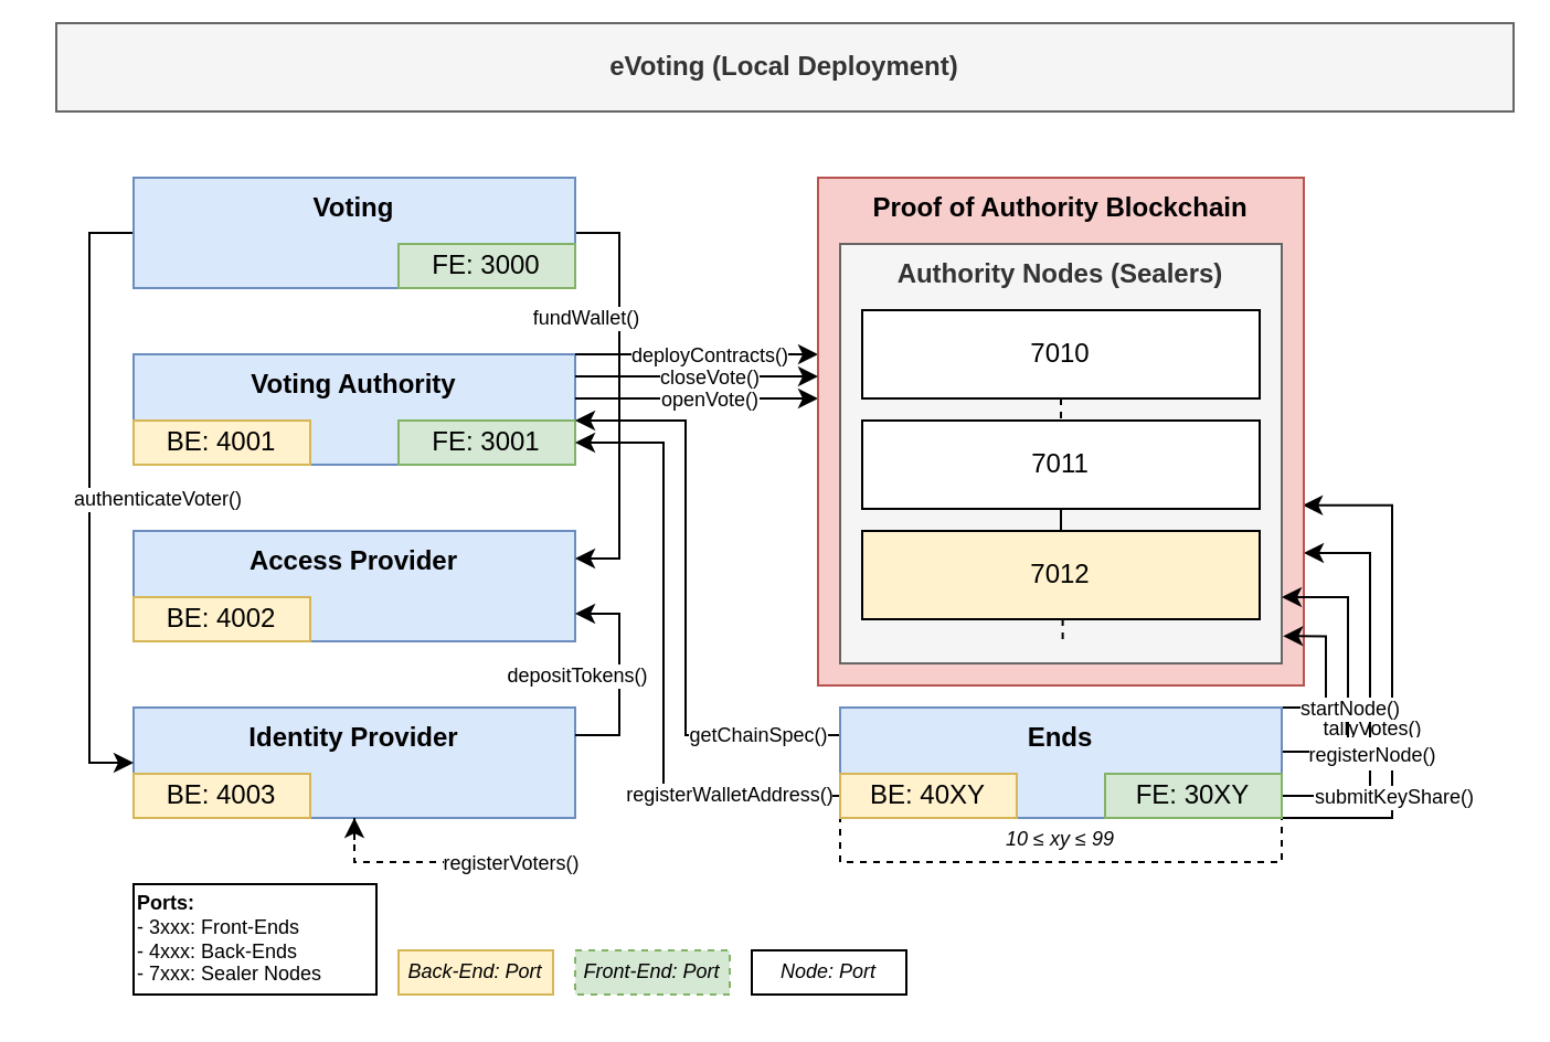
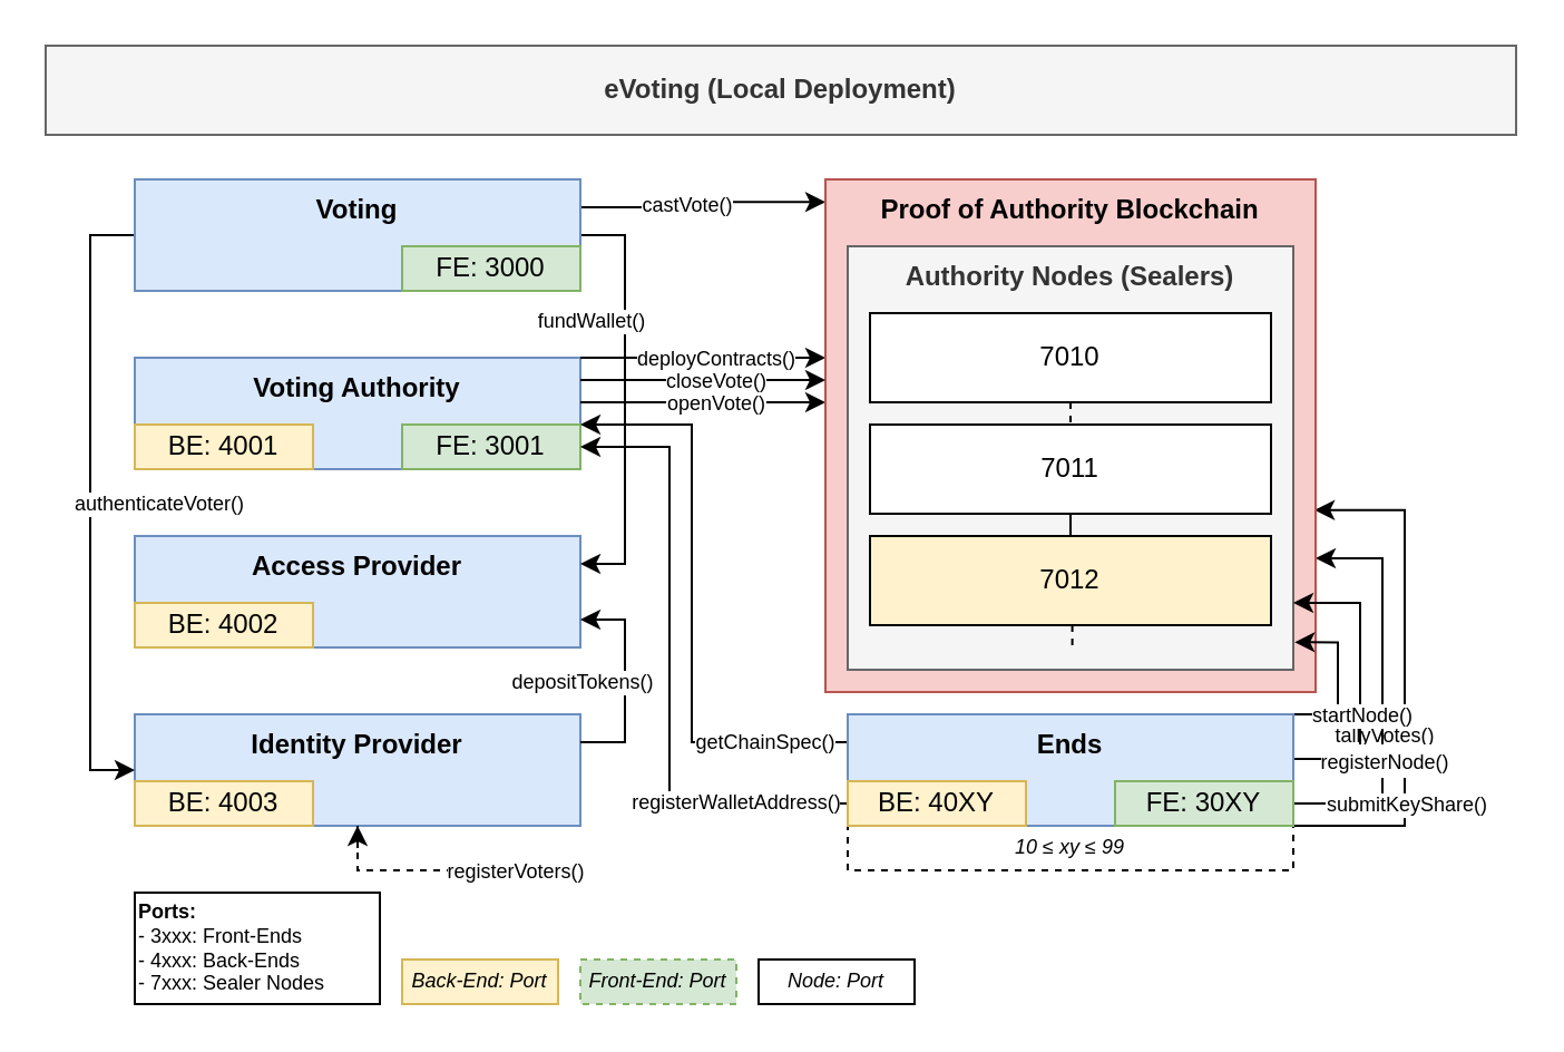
- <mxCell id="12" value="&lt;b&gt;eVoting (Local Deployment)&lt;br&gt;&lt;/b&gt;" style="rounded=0;whiteSpace=wrap;html=1;align=center;fillColor=#f5f5f5;strokeColor=#666666;fontColor=#333333;" parent="1" vertex="1"><mxGeometry x="25" y="10" width="660" height="40" as="geometry" /></mxCell>
+ <mxCell id="12" value="&lt;b&gt;eVoting (Local Deployment)&lt;br&gt;&lt;/b&gt;" style="rounded=0;whiteSpace=wrap;html=1;align=center;fillColor=#f5f5f5;strokeColor=#666666;fontColor=#333333;" parent="1" vertex="1"><mxGeometry x="20" y="20" width="660" height="40" as="geometry" /></mxCell>
+ <mxCell id="25" style="edgeStyle=orthogonalEdgeStyle;rounded=0;orthogonalLoop=1;jettySize=auto;html=1;exitX=1;exitY=0.25;exitDx=0;exitDy=0;entryX=0;entryY=0.044;entryDx=0;entryDy=0;entryPerimeter=0;fontSize=9;" parent="1" source="61" target="35" edge="1"><mxGeometry relative="1" as="geometry" /></mxCell>
+ <mxCell id="26" value="castVote()" style="text;html=1;align=center;verticalAlign=middle;resizable=0;points=[];;labelBackgroundColor=#ffffff;fontSize=9;" parent="25" vertex="1" connectable="0"><mxGeometry x="-0.155" y="3" relative="1" as="geometry"><mxPoint y="2" as="offset" /></mxGeometry></mxCell>
